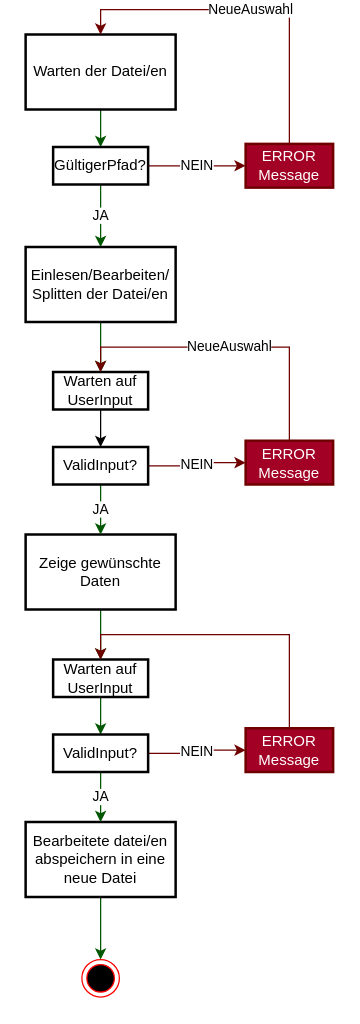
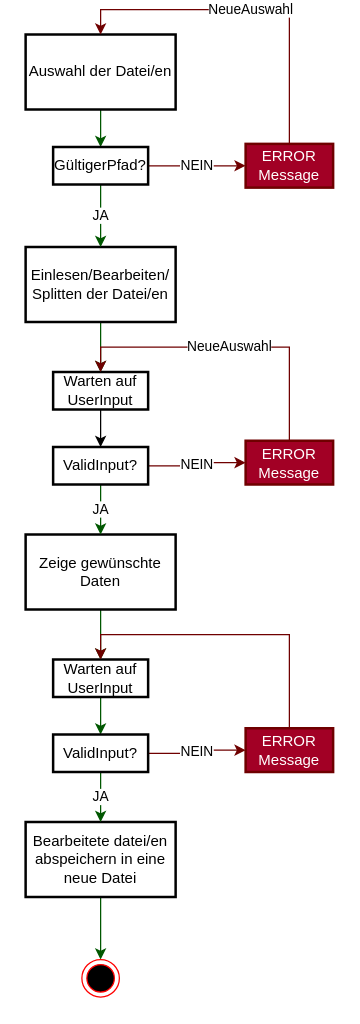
- <mxCell id="3" value="Warten der Datei/en" style="whiteSpace=wrap;html=1;strokeWidth=2;" parent="1" vertex="1"><mxGeometry x="20" y="20" width="120" height="60" as="geometry" /></mxCell>
+ <mxCell id="3" value="Auswahl der Datei/en" style="whiteSpace=wrap;html=1;strokeWidth=2;" parent="1" vertex="1"><mxGeometry x="20" y="20" width="120" height="60" as="geometry" /></mxCell>
